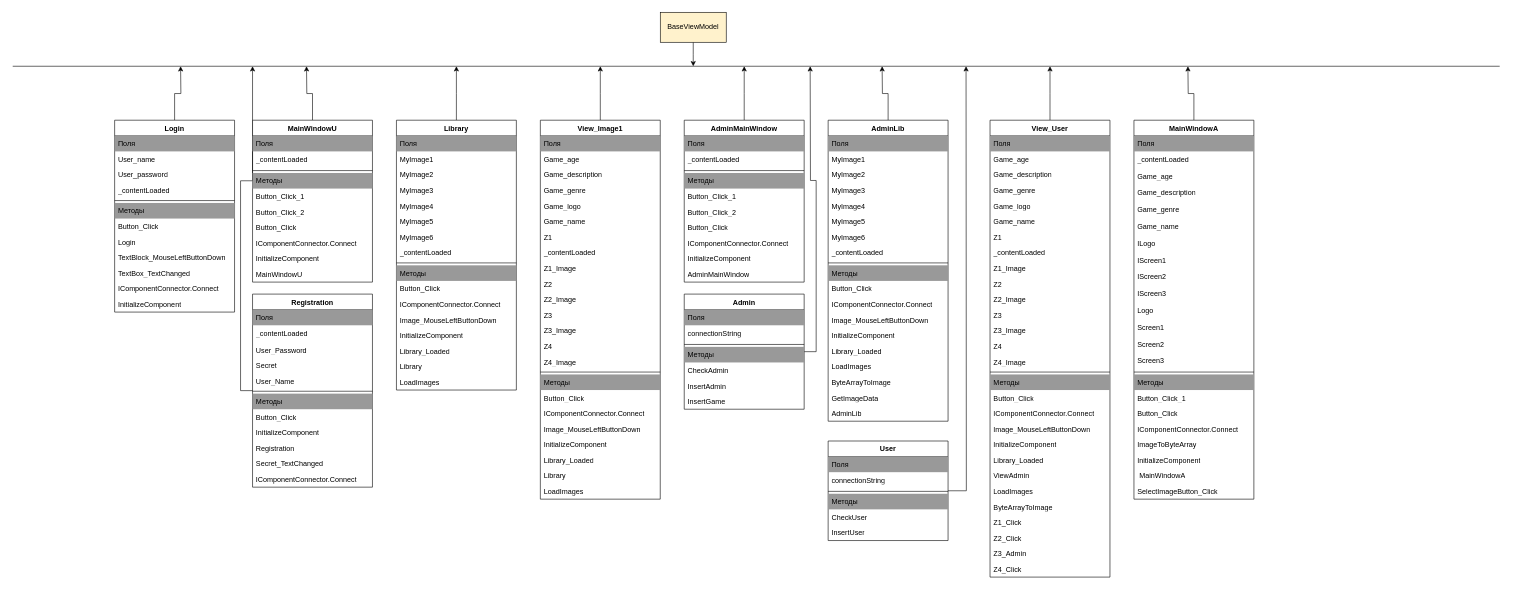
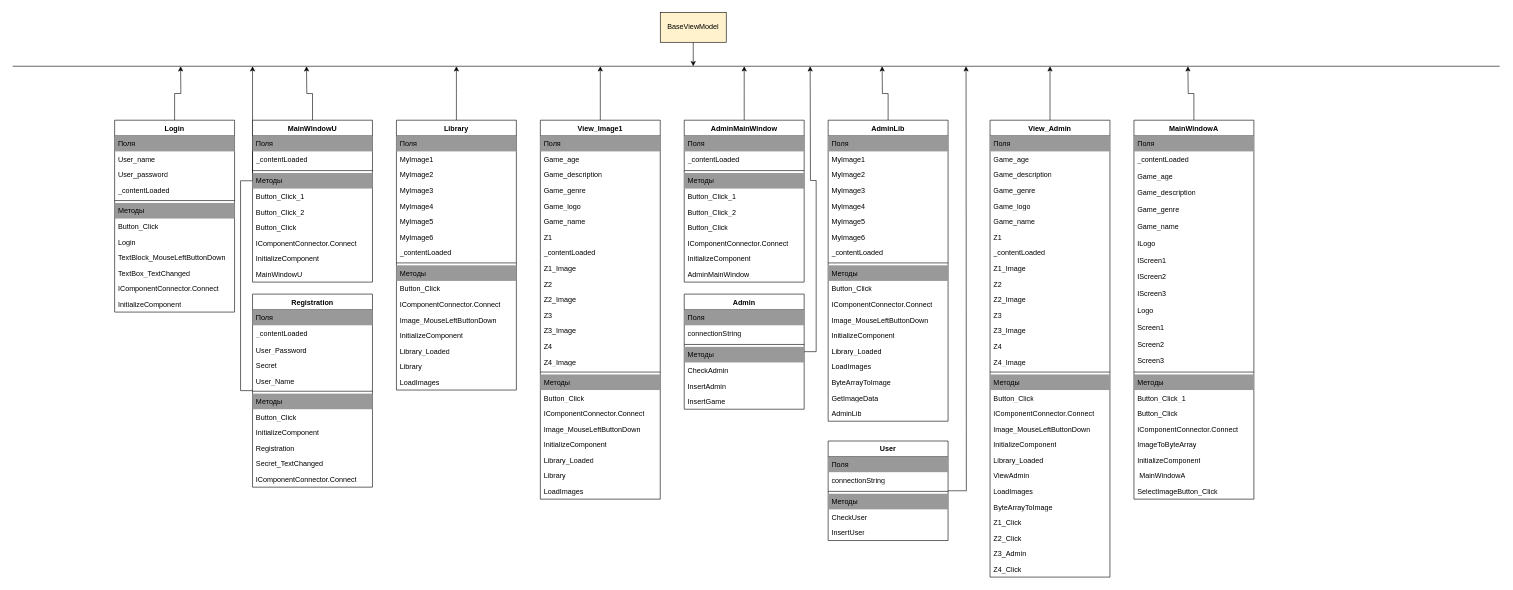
- <mxCell id="121" value="View_User" style="swimlane;fontStyle=1;align=center;verticalAlign=top;childLayout=stackLayout;horizontal=1;startSize=26;horizontalStack=0;resizeParent=1;resizeParentMax=0;resizeLast=0;collapsible=1;marginBottom=0;whiteSpace=wrap;html=1;" vertex="1" parent="1"><mxGeometry x="1650" y="200" width="200" height="762" as="geometry" /></mxCell>
+ <mxCell id="121" value="View_Admin" style="swimlane;fontStyle=1;align=center;verticalAlign=top;childLayout=stackLayout;horizontal=1;startSize=26;horizontalStack=0;resizeParent=1;resizeParentMax=0;resizeLast=0;collapsible=1;marginBottom=0;whiteSpace=wrap;html=1;" vertex="1" parent="1"><mxGeometry x="1650" y="200" width="200" height="762" as="geometry" /></mxCell>
